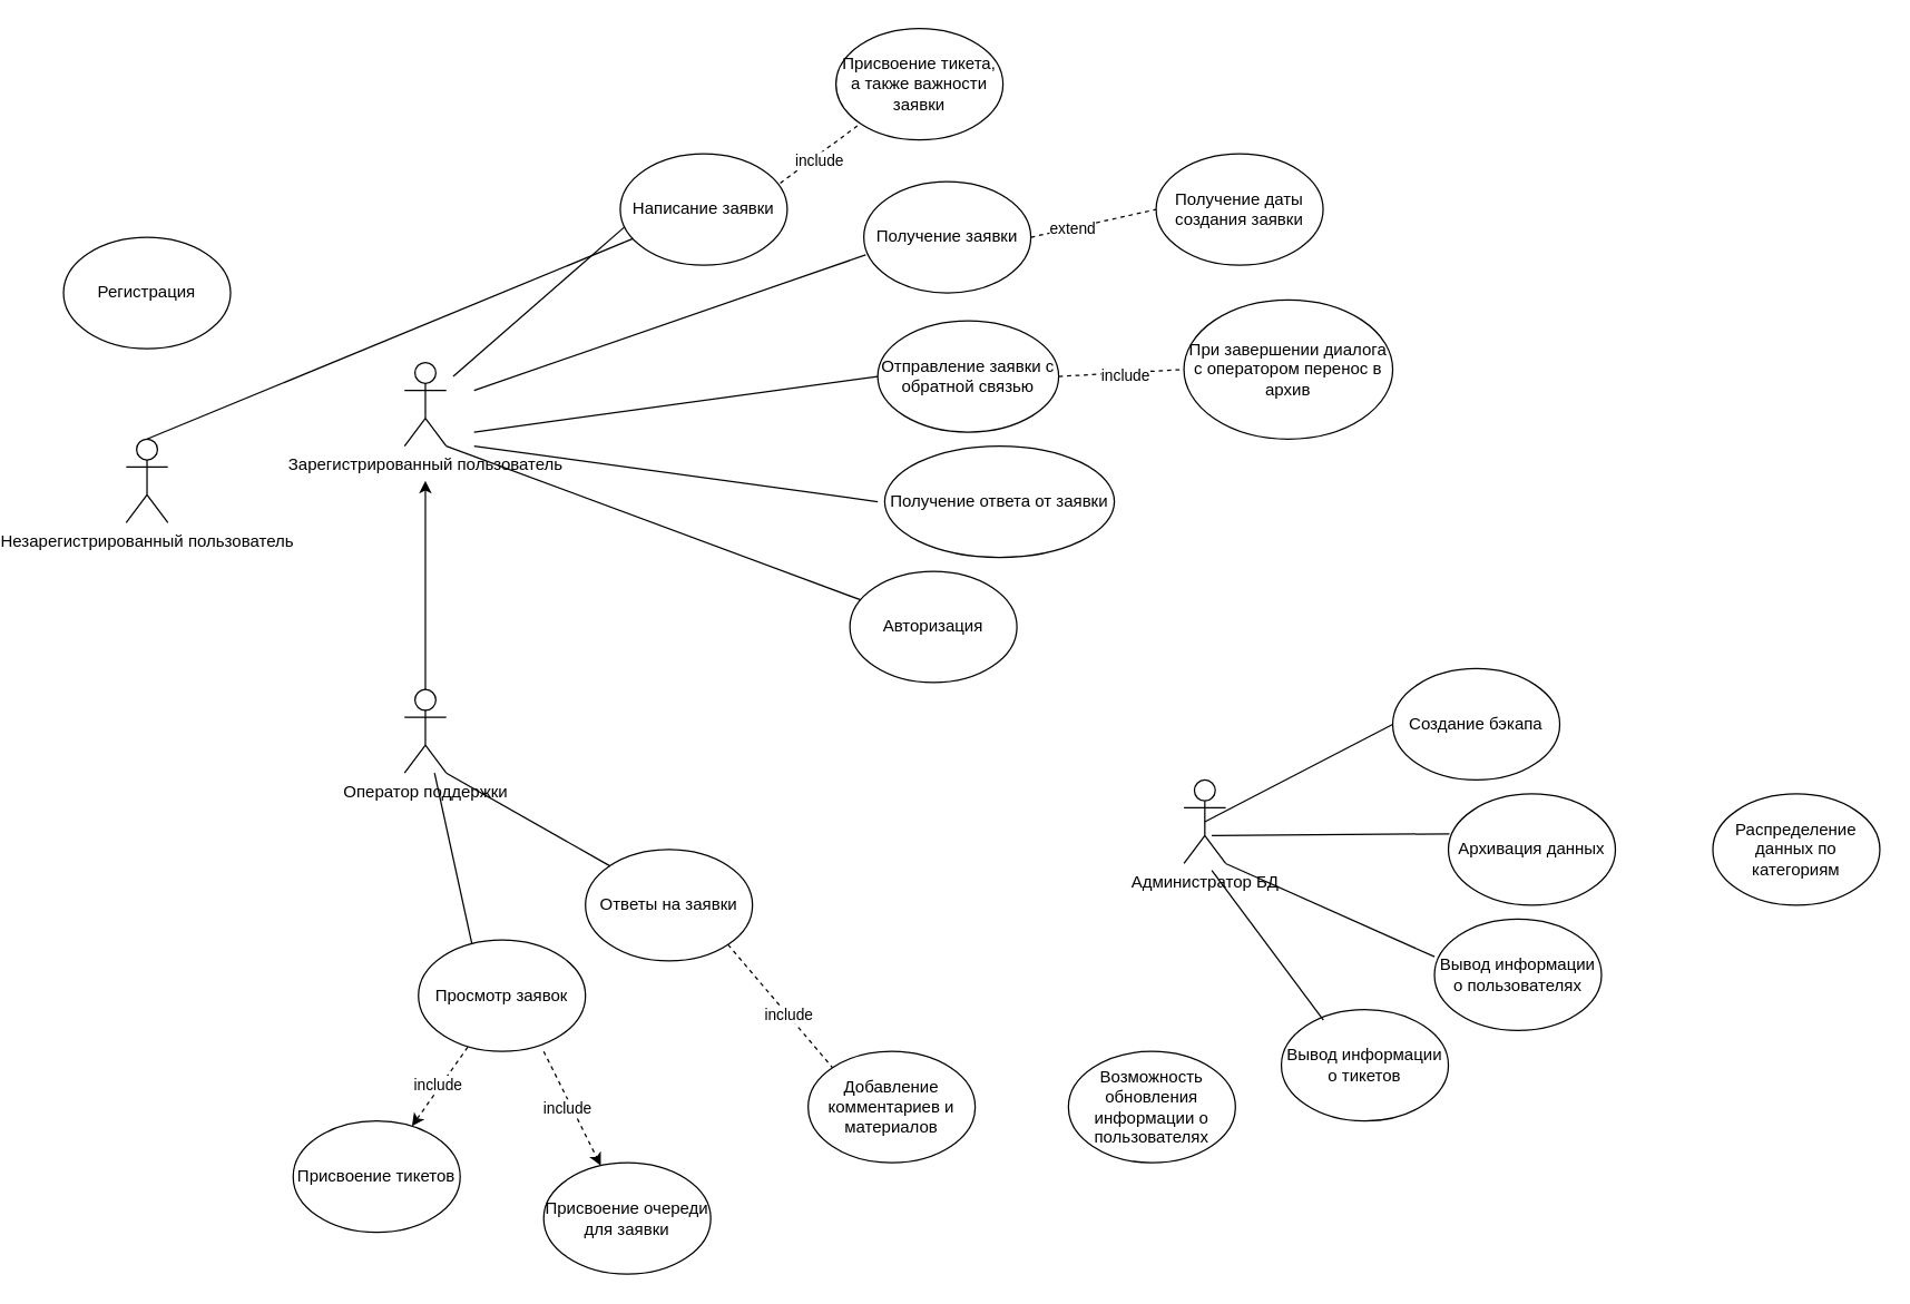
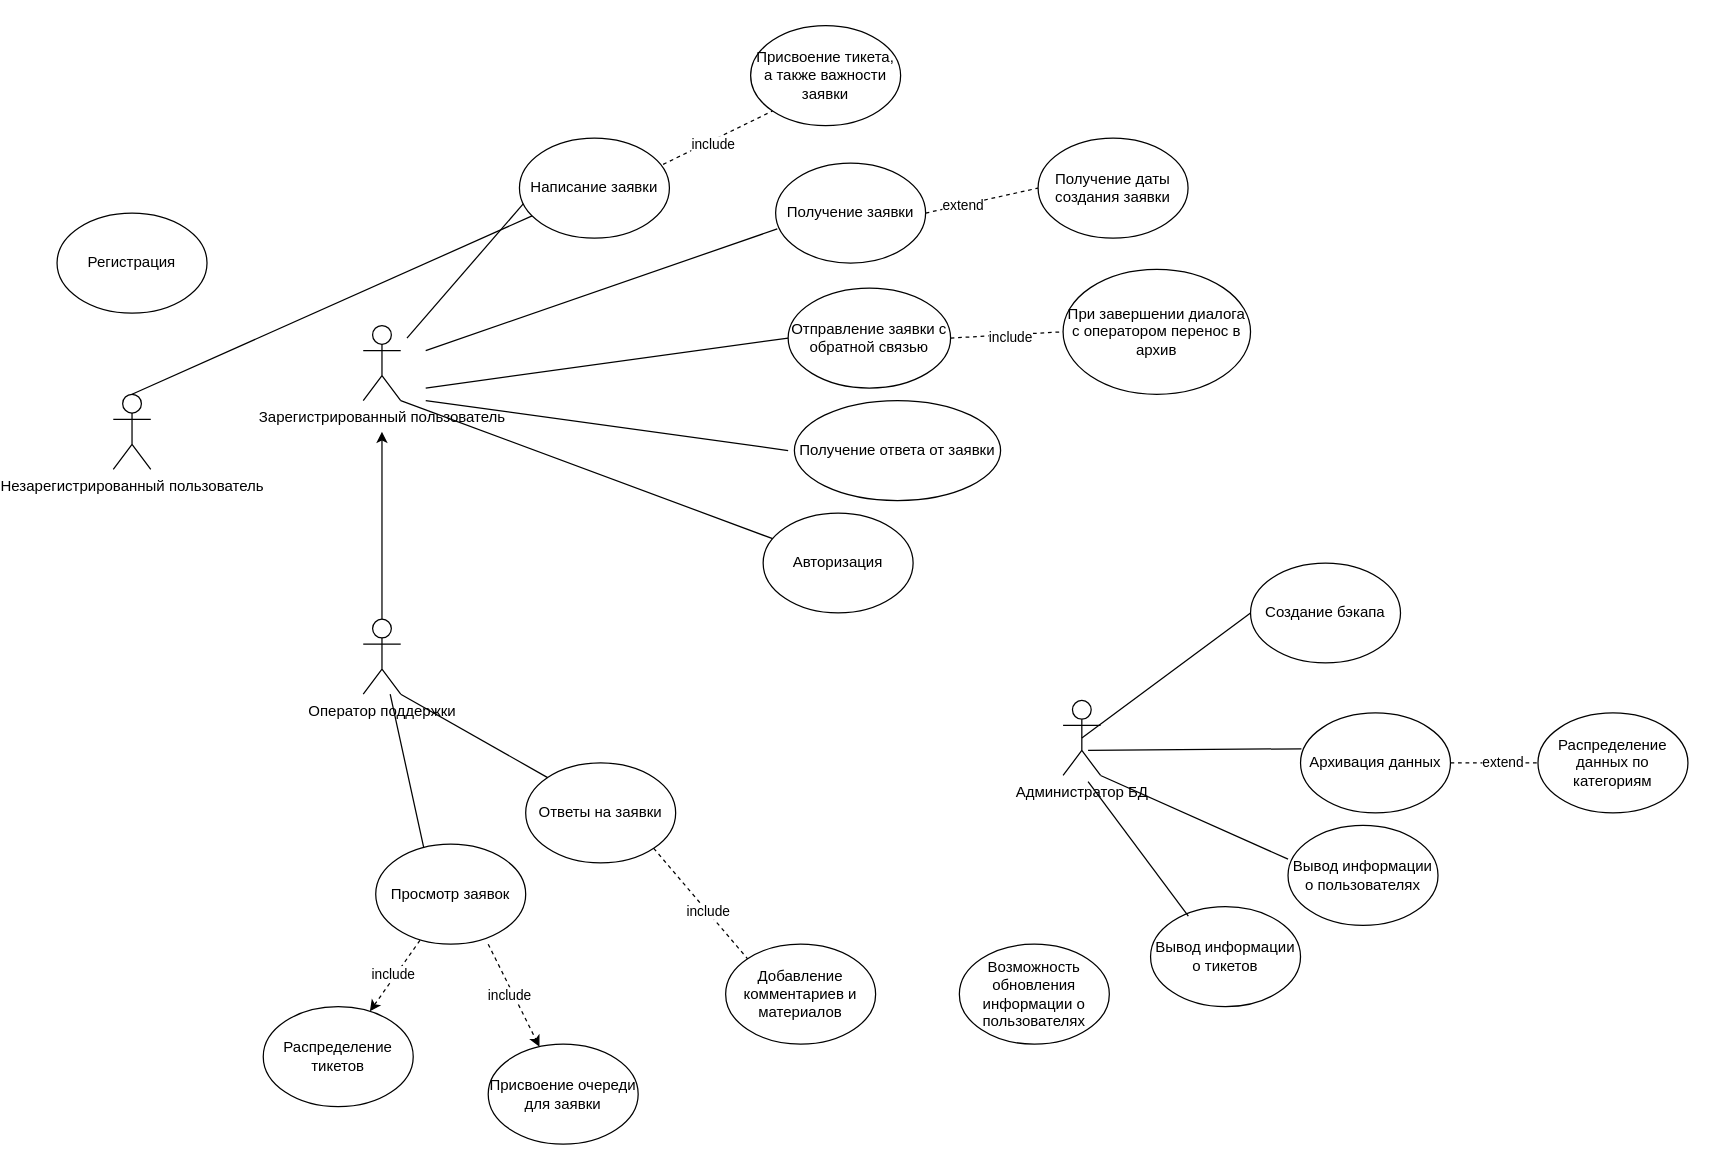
- <mxCell id="10" value="Написание заявки" style="ellipse;whiteSpace=wrap;html=1;" parent="1" vertex="1"><mxGeometry x="420" y="110" width="120" height="80" as="geometry" /></mxCell>
+ <mxCell id="10" value="Написание заявки" style="ellipse;whiteSpace=wrap;html=1;" parent="1" vertex="1"><mxGeometry x="390" y="110" width="120" height="80" as="geometry" /></mxCell>
- <mxCell id="18" value="Создание бэкапа" style="ellipse;whiteSpace=wrap;html=1;" parent="1" vertex="1"><mxGeometry x="975" y="480" width="120" height="80" as="geometry" /></mxCell>
+ <mxCell id="18" value="Создание бэкапа" style="ellipse;whiteSpace=wrap;html=1;" parent="1" vertex="1"><mxGeometry x="975" y="450" width="120" height="80" as="geometry" /></mxCell>
+ <mxCell id="51" value="" style="endArrow=none;dashed=1;html=1;rounded=0;exitX=1;exitY=0.5;exitDx=0;exitDy=0;entryX=0;entryY=0.5;entryDx=0;entryDy=0;" edge="1" parent="1" source="23" target="50"><mxGeometry width="50" height="50" relative="1" as="geometry"><mxPoint x="1325" y="615" as="sourcePoint" /><mxPoint x="1375" y="565" as="targetPoint" /></mxGeometry></mxCell>
+ <mxCell id="52" value="extend" style="edgeLabel;html=1;align=center;verticalAlign=middle;resizable=0;points=[];" vertex="1" connectable="0" parent="51"><mxGeometry x="0.181" y="1" relative="1" as="geometry"><mxPoint as="offset" /></mxGeometry></mxCell>
- <mxCell id="39" value="Присвоение тикетов" style="ellipse;whiteSpace=wrap;html=1;" vertex="1" parent="1"><mxGeometry x="185" y="805" width="120" height="80" as="geometry" /></mxCell>
+ <mxCell id="39" value="Распределение тикетов" style="ellipse;whiteSpace=wrap;html=1;" vertex="1" parent="1"><mxGeometry x="185" y="805" width="120" height="80" as="geometry" /></mxCell>
